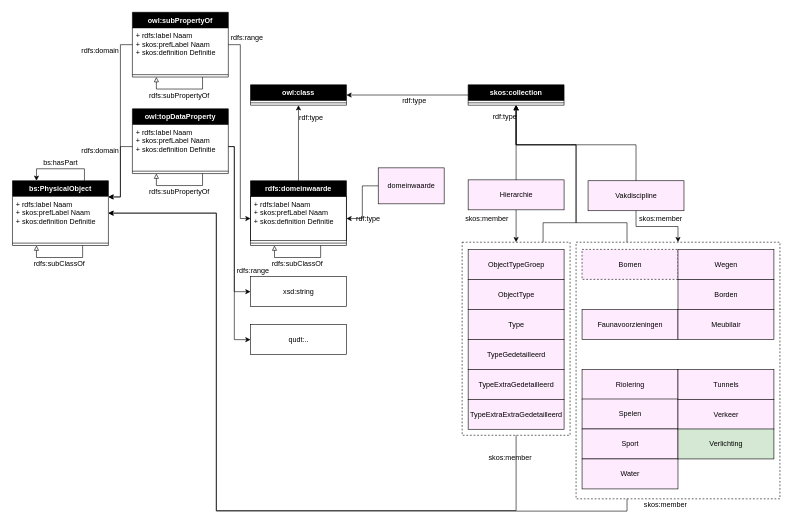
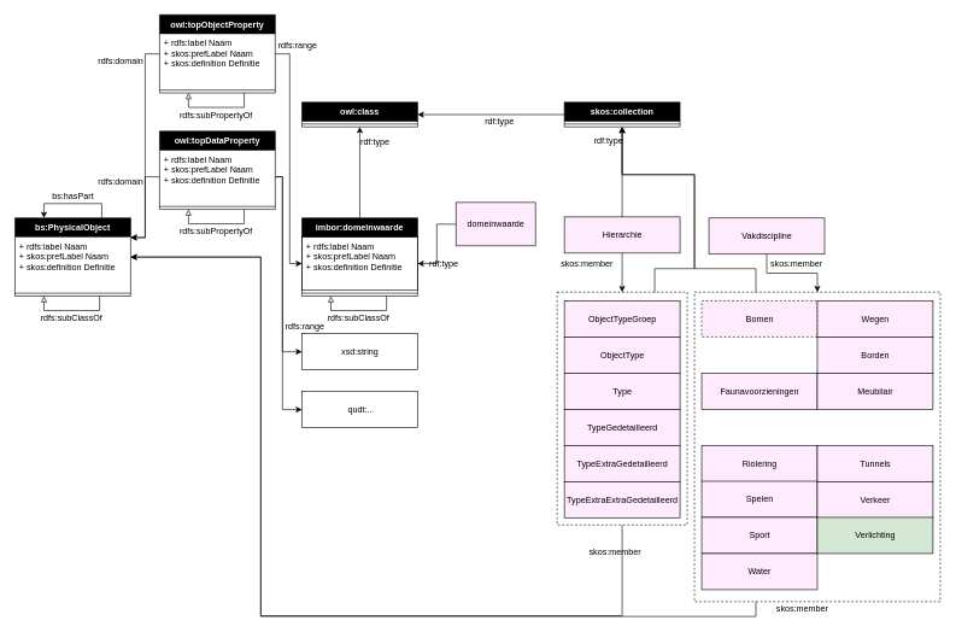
- <mxCell id="33" value="owl:subPropertyOf" style="swimlane;fontStyle=1;align=center;verticalAlign=top;childLayout=stackLayout;horizontal=1;startSize=26;horizontalStack=0;resizeParent=1;resizeParentMax=0;resizeLast=0;collapsible=1;marginBottom=0;fontColor=#FFFFFF;strokeColor=#000000;fillColor=#000000;" parent="1" vertex="1"><mxGeometry x="220" y="20" width="160" height="108" as="geometry" /></mxCell>
+ <mxCell id="33" value="owl:topObjectProperty" style="swimlane;fontStyle=1;align=center;verticalAlign=top;childLayout=stackLayout;horizontal=1;startSize=26;horizontalStack=0;resizeParent=1;resizeParentMax=0;resizeLast=0;collapsible=1;marginBottom=0;fontColor=#FFFFFF;strokeColor=#000000;fillColor=#000000;" parent="1" vertex="1"><mxGeometry x="220" y="20" width="160" height="108" as="geometry" /></mxCell>
- <mxCell id="10" style="edgeStyle=orthogonalEdgeStyle;rounded=0;orthogonalLoop=1;jettySize=auto;html=1;exitX=0.5;exitY=0;exitDx=0;exitDy=0;fontColor=#000000;labelBackgroundColor=none;entryX=0.5;entryY=1;entryDx=0;entryDy=0;strokeColor=#000000;" parent="1" source="7" target="53" edge="1"><mxGeometry relative="1" as="geometry"><mxPoint x="552" y="426" as="sourcePoint" /><mxPoint x="860" y="181" as="targetPoint" /><Array as="points"><mxPoint x="1060" y="241" /><mxPoint x="860" y="241" /></Array></mxGeometry></mxCell>
- <mxCell id="45" value="rdfs:domeinwaarde" style="swimlane;fontStyle=1;align=center;verticalAlign=top;childLayout=stackLayout;horizontal=1;startSize=26;horizontalStack=0;resizeParent=1;resizeParentMax=0;resizeLast=0;collapsible=1;marginBottom=0;fontColor=#FFFFFF;strokeColor=#000000;fillColor=#000000;" parent="1" vertex="1"><mxGeometry x="417" y="301" width="160" height="108" as="geometry" /></mxCell>
+ <mxCell id="45" value="imbor:domeinwaarde" style="swimlane;fontStyle=1;align=center;verticalAlign=top;childLayout=stackLayout;horizontal=1;startSize=26;horizontalStack=0;resizeParent=1;resizeParentMax=0;resizeLast=0;collapsible=1;marginBottom=0;fontColor=#FFFFFF;strokeColor=#000000;fillColor=#000000;" parent="1" vertex="1"><mxGeometry x="417" y="301" width="160" height="108" as="geometry" /></mxCell>
